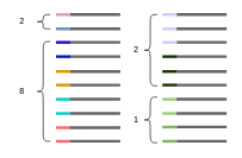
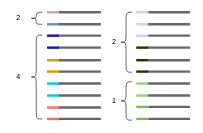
- <mxCell id="47" value="8" style="text;html=1;align=center;verticalAlign=middle;resizable=0;points=[];autosize=1;strokeColor=none;fillColor=none;" vertex="1" parent="1"><mxGeometry x="20" y="118" width="20" height="20" as="geometry" /></mxCell>
+ <mxCell id="47" value="4" style="text;html=1;align=center;verticalAlign=middle;resizable=0;points=[];autosize=1;strokeColor=none;fillColor=none;" vertex="1" parent="1"><mxGeometry x="20" y="118" width="20" height="20" as="geometry" /></mxCell>
